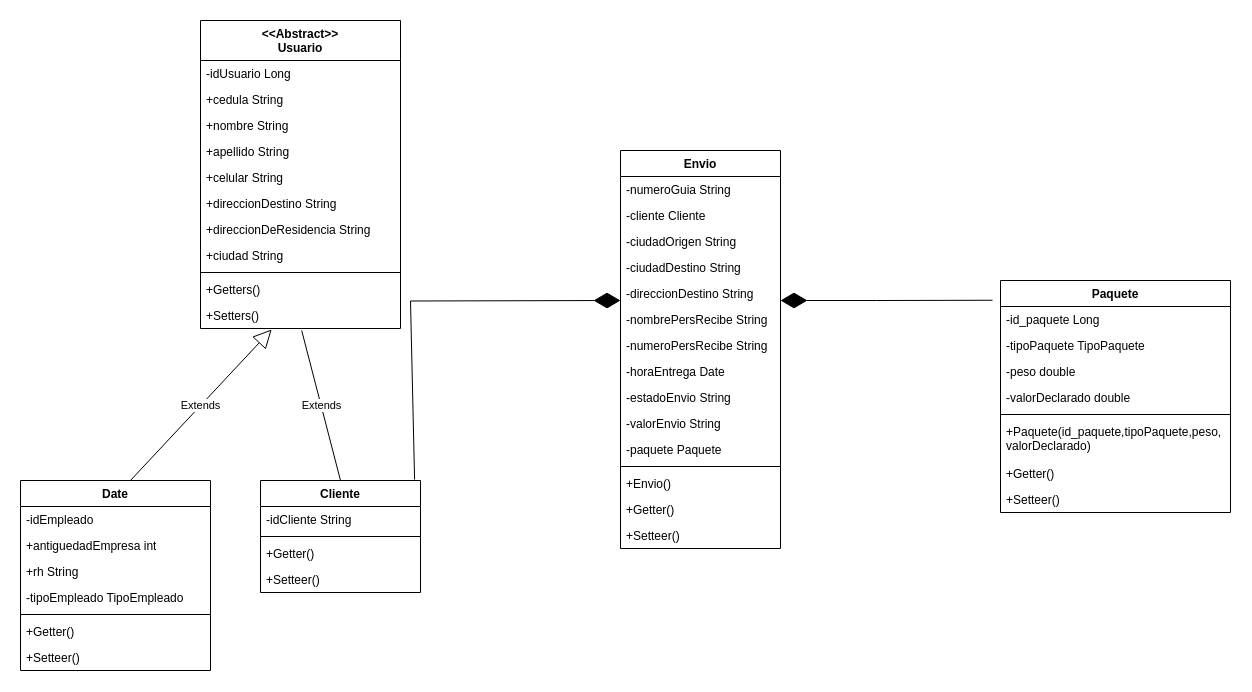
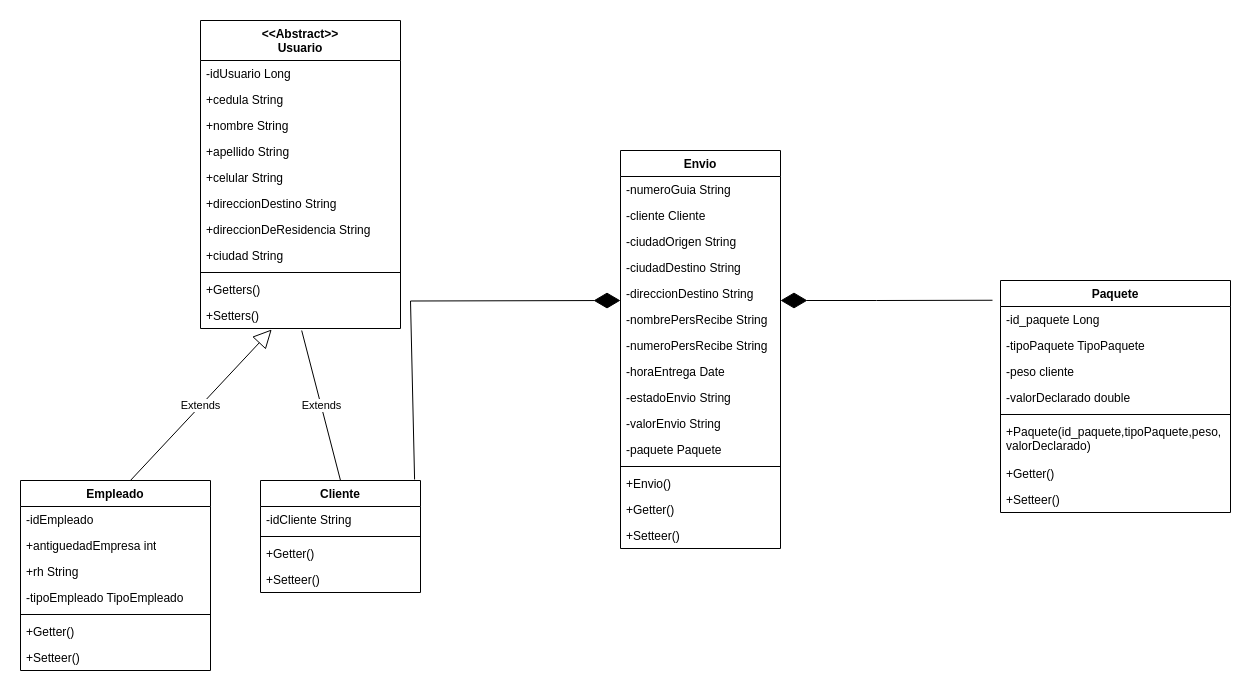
- <mxCell id="32" value="-peso double" style="text;strokeColor=none;fillColor=none;align=left;verticalAlign=top;spacingLeft=4;spacingRight=4;overflow=hidden;rotatable=0;points=[[0,0.5],[1,0.5]];portConstraint=eastwest;whiteSpace=wrap;html=1;" parent="29" vertex="1"><mxGeometry y="78" width="230" height="26" as="geometry" /></mxCell>
+ <mxCell id="32" value="-peso cliente" style="text;strokeColor=none;fillColor=none;align=left;verticalAlign=top;spacingLeft=4;spacingRight=4;overflow=hidden;rotatable=0;points=[[0,0.5],[1,0.5]];portConstraint=eastwest;whiteSpace=wrap;html=1;" parent="29" vertex="1"><mxGeometry y="78" width="230" height="26" as="geometry" /></mxCell>
- <mxCell id="19" value="Date" style="swimlane;fontStyle=1;align=center;verticalAlign=top;childLayout=stackLayout;horizontal=1;startSize=26;horizontalStack=0;resizeParent=1;resizeParentMax=0;resizeLast=0;collapsible=1;marginBottom=0;whiteSpace=wrap;html=1;" parent="1" vertex="1"><mxGeometry x="20" y="480" width="190" height="190" as="geometry" /></mxCell>
+ <mxCell id="19" value="Empleado" style="swimlane;fontStyle=1;align=center;verticalAlign=top;childLayout=stackLayout;horizontal=1;startSize=26;horizontalStack=0;resizeParent=1;resizeParentMax=0;resizeLast=0;collapsible=1;marginBottom=0;whiteSpace=wrap;html=1;" parent="1" vertex="1"><mxGeometry x="20" y="480" width="190" height="190" as="geometry" /></mxCell>
